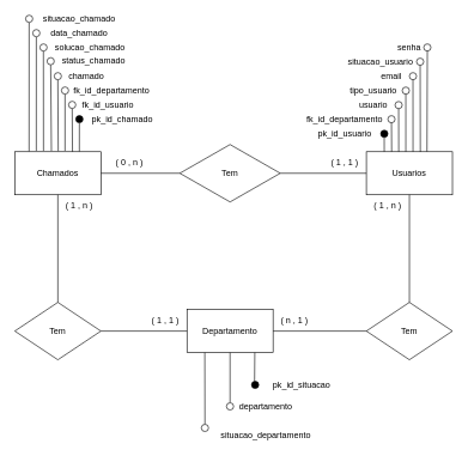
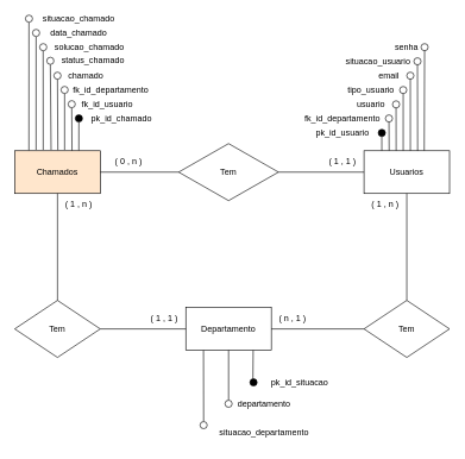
- <mxCell id="3" value="Chamados" style="rounded=0;whiteSpace=wrap;html=1;" parent="1" vertex="1"><mxGeometry x="20" y="211" width="120" height="60" as="geometry" /></mxCell>
+ <mxCell id="3" value="Chamados" style="rounded=0;whiteSpace=wrap;html=1;fillColor=#ffe6cc;" parent="1" vertex="1"><mxGeometry x="20" y="211" width="120" height="60" as="geometry" /></mxCell>
